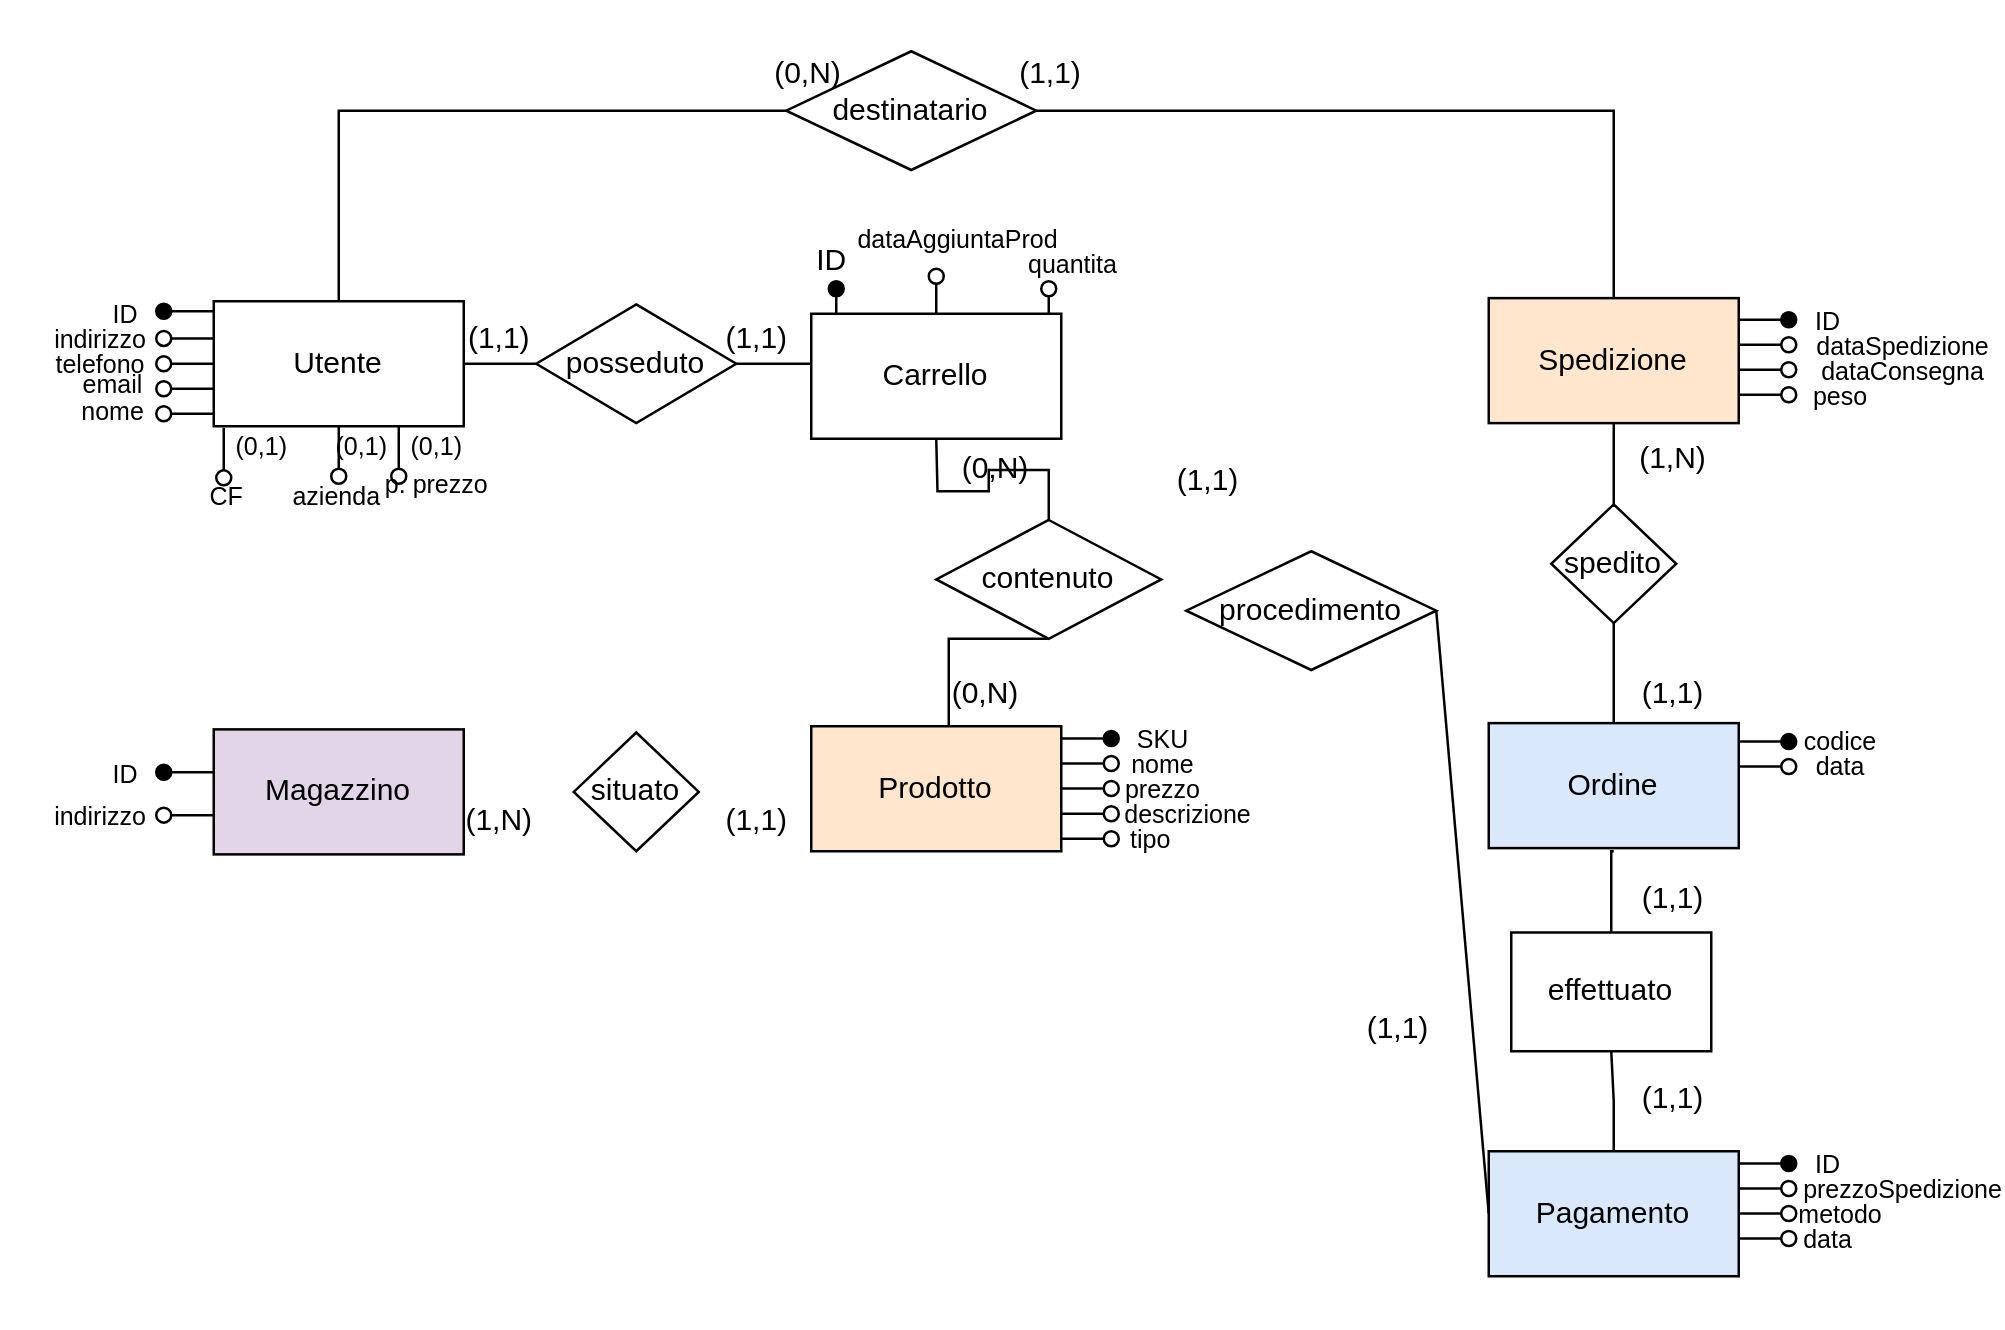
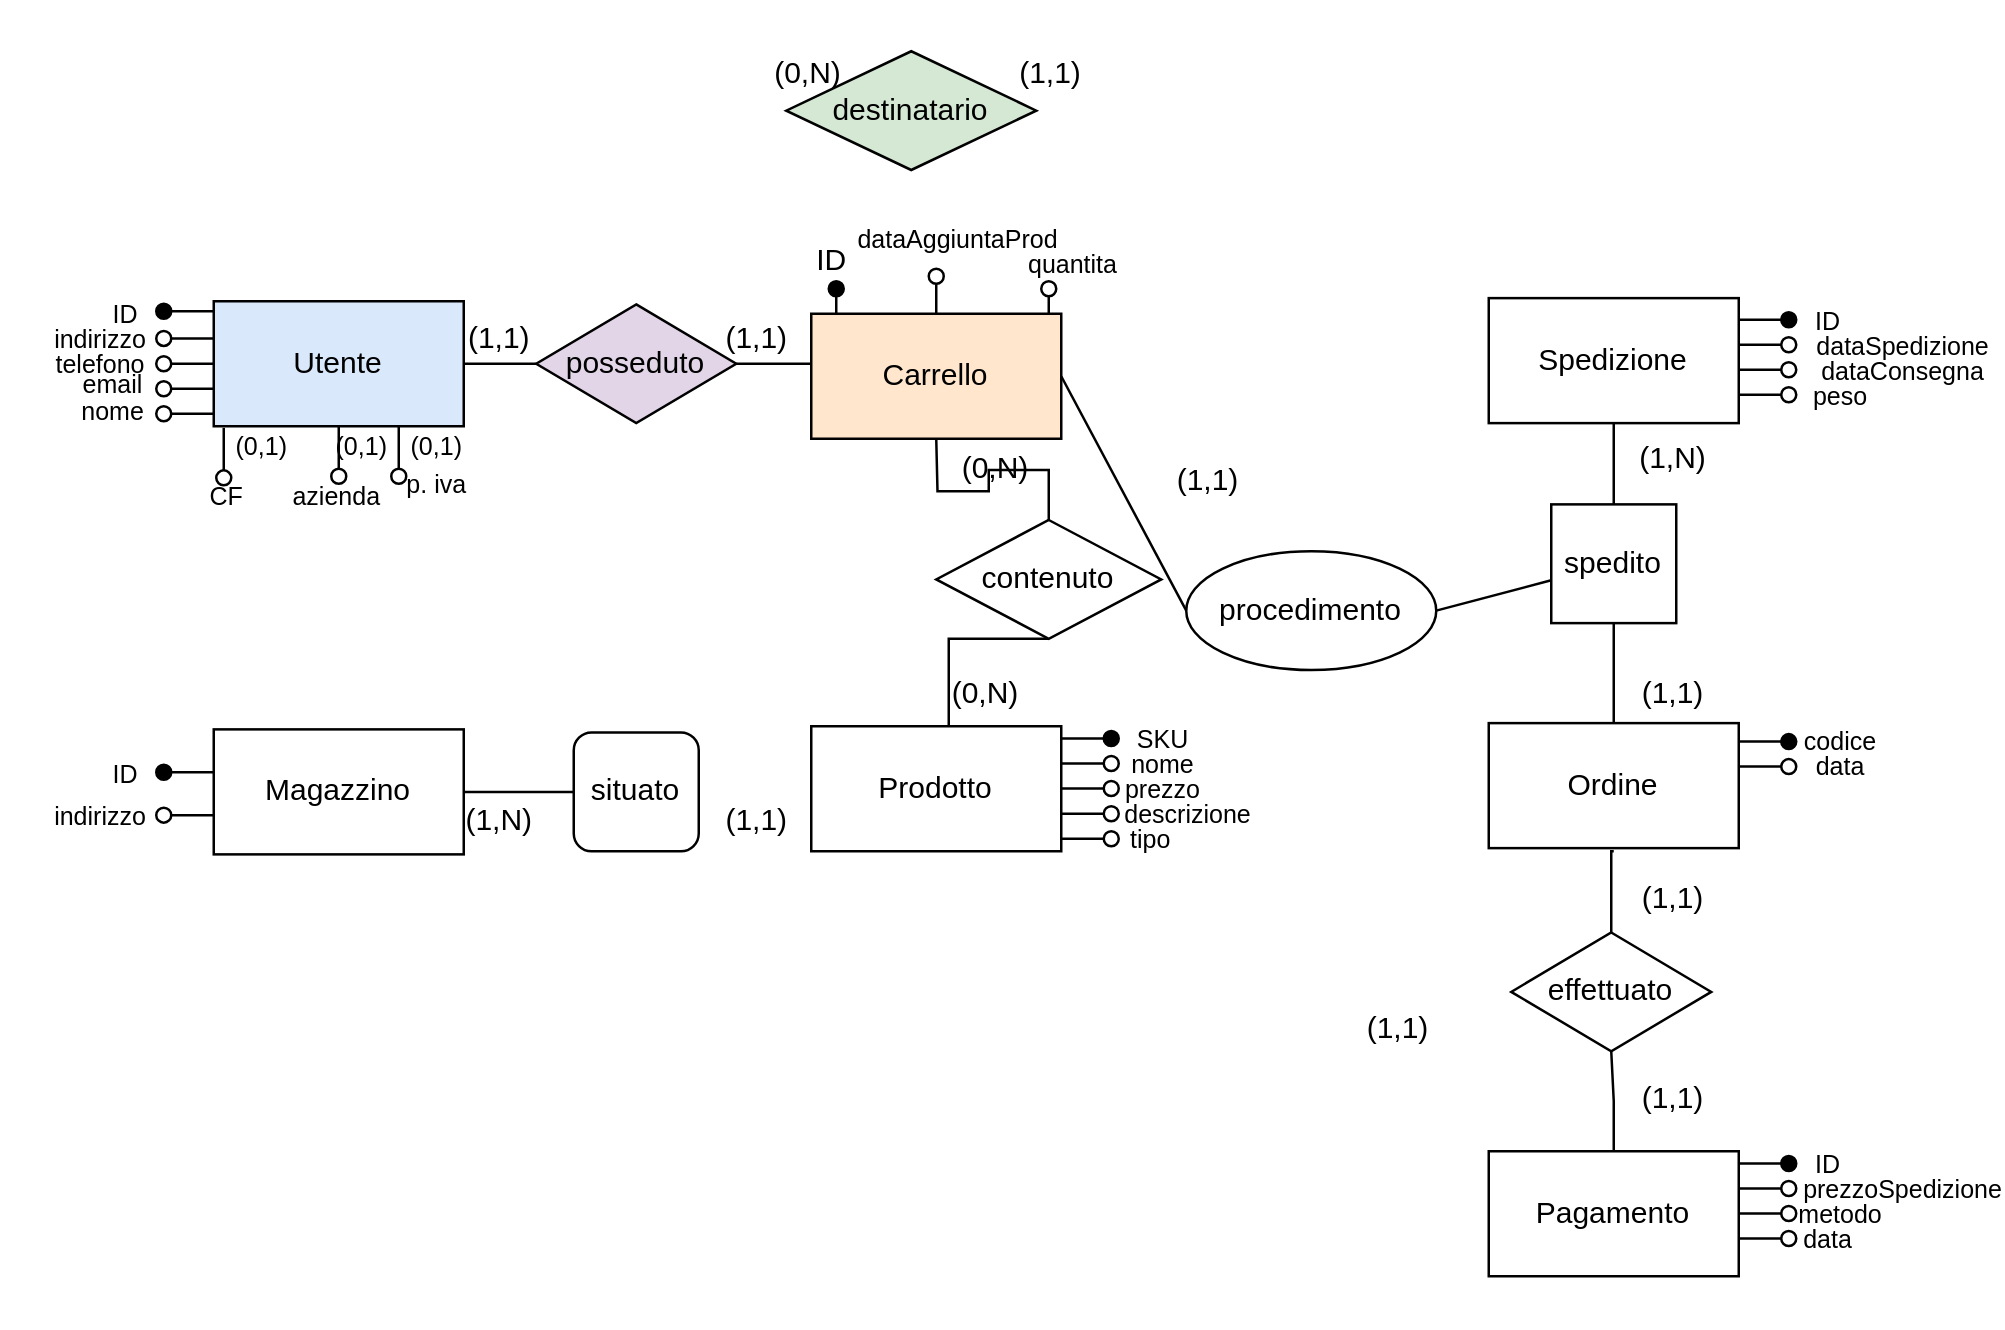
- <mxCell id="2" style="edgeStyle=orthogonalEdgeStyle;rounded=0;orthogonalLoop=1;jettySize=auto;html=1;exitX=0.5;exitY=0;exitDx=0;exitDy=0;entryX=0;entryY=0.5;entryDx=0;entryDy=0;endArrow=none;endFill=0;" parent="1" source="3" target="19" edge="1"><mxGeometry relative="1" as="geometry" /></mxCell>
- <mxCell id="19" value="destinatario" style="rhombus;whiteSpace=wrap;html=1;" parent="1" vertex="1"><mxGeometry x="314" y="20" width="100" height="47.5" as="geometry" /></mxCell>
+ <mxCell id="19" value="destinatario" style="rhombus;whiteSpace=wrap;html=1;fillColor=#d5e8d4;" parent="1" vertex="1"><mxGeometry x="314" y="20" width="100" height="47.5" as="geometry" /></mxCell>
- <mxCell id="4" style="edgeStyle=orthogonalEdgeStyle;rounded=0;orthogonalLoop=1;jettySize=auto;html=1;exitX=0.5;exitY=0;exitDx=0;exitDy=0;entryX=1;entryY=0.5;entryDx=0;entryDy=0;endArrow=none;endFill=0;" parent="1" source="5" target="19" edge="1"><mxGeometry relative="1" as="geometry" /></mxCell>
- <mxCell id="5" value="Spedizione" style="rounded=0;whiteSpace=wrap;html=1;fillColor=#ffe6cc;" parent="1" vertex="1"><mxGeometry x="595" y="118.75" width="100" height="50" as="geometry" /></mxCell>
+ <mxCell id="5" value="Spedizione" style="rounded=0;whiteSpace=wrap;html=1;" parent="1" vertex="1"><mxGeometry x="595" y="118.75" width="100" height="50" as="geometry" /></mxCell>
- <mxCell id="3" value="Utente" style="rounded=0;whiteSpace=wrap;html=1;" parent="1" vertex="1"><mxGeometry x="85" y="120" width="100" height="50" as="geometry" /></mxCell>
+ <mxCell id="3" value="Utente" style="rounded=0;whiteSpace=wrap;html=1;fillColor=#dae8fc;" parent="1" vertex="1"><mxGeometry x="85" y="120" width="100" height="50" as="geometry" /></mxCell>
- <mxCell id="80" value="posseduto" style="rhombus;whiteSpace=wrap;html=1;" parent="1" vertex="1"><mxGeometry x="214" y="121.25" width="80" height="47.5" as="geometry" /></mxCell>
+ <mxCell id="80" value="posseduto" style="rhombus;whiteSpace=wrap;html=1;fillColor=#e1d5e7;" parent="1" vertex="1"><mxGeometry x="214" y="121.25" width="80" height="47.5" as="geometry" /></mxCell>
- <mxCell id="8" value="Carrello" style="rounded=0;whiteSpace=wrap;html=1;" parent="1" vertex="1"><mxGeometry x="324" y="125" width="100" height="50" as="geometry" /></mxCell>
+ <mxCell id="8" value="Carrello" style="rounded=0;whiteSpace=wrap;html=1;fillColor=#ffe6cc;" parent="1" vertex="1"><mxGeometry x="324" y="125" width="100" height="50" as="geometry" /></mxCell>
- <mxCell id="90" value="&lt;font style=&quot;font-size: 10px;&quot;&gt;p. prezzo&lt;/font&gt;" style="text;html=1;align=center;verticalAlign=middle;resizable=0;points=[];autosize=1;strokeColor=none;fillColor=none;" parent="1" vertex="1"><mxGeometry x="149" y="177.5" width="50" height="30" as="geometry" /></mxCell>
+ <mxCell id="90" value="&lt;font style=&quot;font-size: 10px;&quot;&gt;p. iva&lt;/font&gt;" style="text;html=1;align=center;verticalAlign=middle;resizable=0;points=[];autosize=1;strokeColor=none;fillColor=none;" parent="1" vertex="1"><mxGeometry x="149" y="177.5" width="50" height="30" as="geometry" /></mxCell>
+ <mxCell id="20" value="" style="endArrow=none;html=1;rounded=0;exitX=1;exitY=0.5;exitDx=0;exitDy=0;entryX=0;entryY=0.5;entryDx=0;entryDy=0;" parent="1" source="8" target="14" edge="1"><mxGeometry width="50" height="50" relative="1" as="geometry"><mxPoint x="455" y="110.5" as="sourcePoint" /><mxPoint x="510" y="179.5" as="targetPoint" /></mxGeometry></mxCell>
- <mxCell id="18" value="spedito" style="rhombus;whiteSpace=wrap;html=1;" parent="1" vertex="1"><mxGeometry x="620" y="201.25" width="50" height="47.5" as="geometry" /></mxCell>
+ <mxCell id="18" value="spedito" style="whiteSpace=wrap;html=1;rounded=0;" parent="1" vertex="1"><mxGeometry x="620" y="201.25" width="50" height="47.5" as="geometry" /></mxCell>
- <mxCell id="14" value="procedimento" style="rhombus;whiteSpace=wrap;html=1;" parent="1" vertex="1"><mxGeometry x="474" y="220" width="100" height="47.5" as="geometry" /></mxCell>
+ <mxCell id="14" value="procedimento" style="ellipse;whiteSpace=wrap;html=1;" parent="1" vertex="1"><mxGeometry x="474" y="220" width="100" height="47.5" as="geometry" /></mxCell>
- <mxCell id="6" value="Ordine" style="rounded=0;whiteSpace=wrap;html=1;fillColor=#dae8fc;" parent="1" vertex="1"><mxGeometry x="595" y="288.75" width="100" height="50" as="geometry" /></mxCell>
+ <mxCell id="6" value="Ordine" style="rounded=0;whiteSpace=wrap;html=1;" parent="1" vertex="1"><mxGeometry x="595" y="288.75" width="100" height="50" as="geometry" /></mxCell>
- <mxCell id="11" value="Prodotto" style="rounded=0;whiteSpace=wrap;html=1;fillColor=#ffe6cc;" parent="1" vertex="1"><mxGeometry x="324" y="290" width="100" height="50" as="geometry" /></mxCell>
+ <mxCell id="11" value="Prodotto" style="rounded=0;whiteSpace=wrap;html=1;" parent="1" vertex="1"><mxGeometry x="324" y="290" width="100" height="50" as="geometry" /></mxCell>
- <mxCell id="9" value="Magazzino" style="rounded=0;whiteSpace=wrap;html=1;fillColor=#e1d5e7;" parent="1" vertex="1"><mxGeometry x="85" y="291.25" width="100" height="50" as="geometry" /></mxCell>
+ <mxCell id="9" value="Magazzino" style="rounded=0;whiteSpace=wrap;html=1;" parent="1" vertex="1"><mxGeometry x="85" y="291.25" width="100" height="50" as="geometry" /></mxCell>
+ <mxCell id="13" value="" style="endArrow=none;html=1;rounded=0;exitX=1;exitY=0.5;exitDx=0;exitDy=0;entryX=0;entryY=0.5;entryDx=0;entryDy=0;" parent="1" source="9" target="12" edge="1"><mxGeometry width="50" height="50" relative="1" as="geometry"><mxPoint x="185" y="274" as="sourcePoint" /><mxPoint x="245" y="210" as="targetPoint" /></mxGeometry></mxCell>
- <mxCell id="12" value="situato" style="rhombus;whiteSpace=wrap;html=1;" parent="1" vertex="1"><mxGeometry x="229" y="292.5" width="50" height="47.5" as="geometry" /></mxCell>
+ <mxCell id="12" value="situato" style="whiteSpace=wrap;html=1;rounded=1;" parent="1" vertex="1"><mxGeometry x="229" y="292.5" width="50" height="47.5" as="geometry" /></mxCell>
- <mxCell id="21" value="" style="endArrow=none;html=1;rounded=0;exitX=1;exitY=0.5;exitDx=0;exitDy=0;entryX=0;entryY=0.5;entryDx=0;entryDy=0;" parent="1" source="14" target="55" edge="1"><mxGeometry width="50" height="50" relative="1" as="geometry"><mxPoint x="510" y="227.5" as="sourcePoint" /><mxPoint x="530" y="312.5" as="targetPoint" /></mxGeometry></mxCell>
+ <mxCell id="21" value="" style="endArrow=none;html=1;rounded=0;exitX=1;exitY=0.5;exitDx=0;exitDy=0;" parent="1" source="14" target="18" edge="1"><mxGeometry width="50" height="50" relative="1" as="geometry"><mxPoint x="510" y="227.5" as="sourcePoint" /><mxPoint x="530" y="312.5" as="targetPoint" /></mxGeometry></mxCell>
- <mxCell id="54" value="effettuato" style="whiteSpace=wrap;html=1;rounded=0;" parent="1" vertex="1"><mxGeometry x="604" y="372.5" width="80" height="47.5" as="geometry" /></mxCell>
+ <mxCell id="54" value="effettuato" style="rhombus;whiteSpace=wrap;html=1;" parent="1" vertex="1"><mxGeometry x="604" y="372.5" width="80" height="47.5" as="geometry" /></mxCell>
- <mxCell id="55" value="Pagamento" style="rounded=0;whiteSpace=wrap;html=1;fillColor=#dae8fc;" parent="1" vertex="1"><mxGeometry x="595" y="460" width="100" height="50" as="geometry" /></mxCell>
+ <mxCell id="55" value="Pagamento" style="rounded=0;whiteSpace=wrap;html=1;" parent="1" vertex="1"><mxGeometry x="595" y="460" width="100" height="50" as="geometry" /></mxCell>
